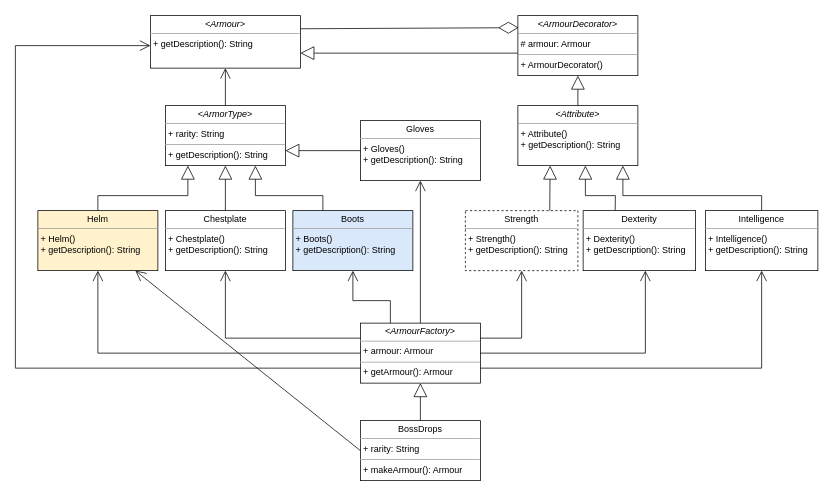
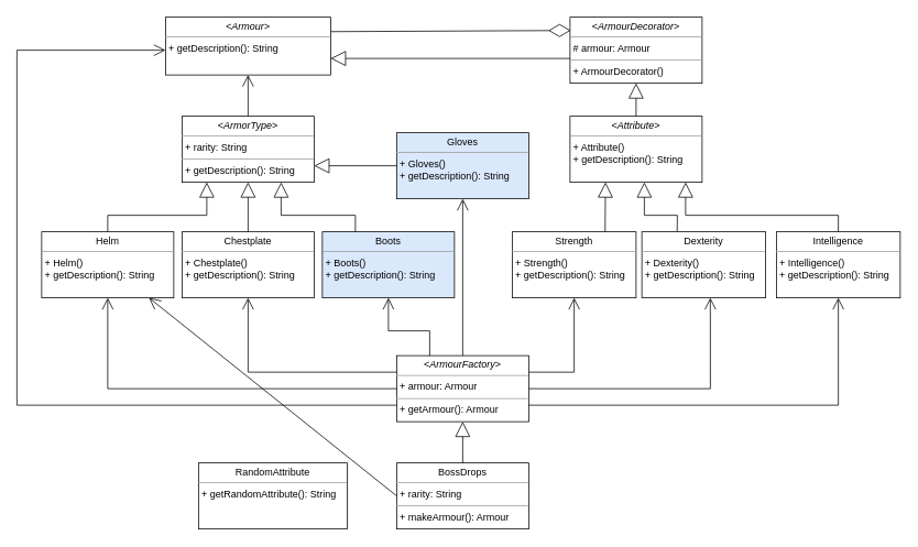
- <mxCell id="23" value="&lt;p style=&quot;margin: 0px ; margin-top: 4px ; text-align: center&quot;&gt;Gloves&lt;/p&gt;&lt;hr size=&quot;1&quot;&gt;&lt;p style=&quot;margin: 0px ; margin-left: 4px&quot;&gt;+ Gloves()&lt;/p&gt;&lt;p style=&quot;margin: 0px ; margin-left: 4px&quot;&gt;+ getDescription(): String&lt;/p&gt;" style="verticalAlign=top;align=left;overflow=fill;fontSize=12;fontFamily=Helvetica;html=1;" parent="1" vertex="1"><mxGeometry x="480" y="160" width="160" height="80" as="geometry" /></mxCell>
+ <mxCell id="23" value="&lt;p style=&quot;margin: 0px ; margin-top: 4px ; text-align: center&quot;&gt;Gloves&lt;/p&gt;&lt;hr size=&quot;1&quot;&gt;&lt;p style=&quot;margin: 0px ; margin-left: 4px&quot;&gt;+ Gloves()&lt;/p&gt;&lt;p style=&quot;margin: 0px ; margin-left: 4px&quot;&gt;+ getDescription(): String&lt;/p&gt;" style="verticalAlign=top;align=left;overflow=fill;fontSize=12;fontFamily=Helvetica;html=1;fillColor=#dae8fc;" parent="1" vertex="1"><mxGeometry x="480" y="160" width="160" height="80" as="geometry" /></mxCell>
- <mxCell id="8" value="&lt;p style=&quot;margin: 0px ; margin-top: 4px ; text-align: center&quot;&gt;Helm&lt;/p&gt;&lt;hr size=&quot;1&quot;&gt;&lt;p style=&quot;margin: 0px ; margin-left: 4px&quot;&gt;+ Helm()&lt;/p&gt;&lt;p style=&quot;margin: 0px ; margin-left: 4px&quot;&gt;+ getDescription(): String&lt;/p&gt;" style="verticalAlign=top;align=left;overflow=fill;fontSize=12;fontFamily=Helvetica;html=1;fillColor=#fff2cc;" parent="1" vertex="1"><mxGeometry x="50" y="280" width="160" height="80" as="geometry" /></mxCell>
+ <mxCell id="8" value="&lt;p style=&quot;margin: 0px ; margin-top: 4px ; text-align: center&quot;&gt;Helm&lt;/p&gt;&lt;hr size=&quot;1&quot;&gt;&lt;p style=&quot;margin: 0px ; margin-left: 4px&quot;&gt;+ Helm()&lt;/p&gt;&lt;p style=&quot;margin: 0px ; margin-left: 4px&quot;&gt;+ getDescription(): String&lt;/p&gt;" style="verticalAlign=top;align=left;overflow=fill;fontSize=12;fontFamily=Helvetica;html=1;" parent="1" vertex="1"><mxGeometry x="50" y="280" width="160" height="80" as="geometry" /></mxCell>
- <mxCell id="13" value="&lt;p style=&quot;margin: 0px ; margin-top: 4px ; text-align: center&quot;&gt;Strength&lt;/p&gt;&lt;hr size=&quot;1&quot;&gt;&lt;p style=&quot;margin: 0px ; margin-left: 4px&quot;&gt;+ Strength()&lt;/p&gt;&lt;p style=&quot;margin: 0px ; margin-left: 4px&quot;&gt;+ getDescription(): String&lt;/p&gt;" style="verticalAlign=top;align=left;overflow=fill;fontSize=12;fontFamily=Helvetica;html=1;dashed=1;" parent="1" vertex="1"><mxGeometry x="620" y="280" width="150" height="80" as="geometry" /></mxCell>
+ <mxCell id="13" value="&lt;p style=&quot;margin: 0px ; margin-top: 4px ; text-align: center&quot;&gt;Strength&lt;/p&gt;&lt;hr size=&quot;1&quot;&gt;&lt;p style=&quot;margin: 0px ; margin-left: 4px&quot;&gt;+ Strength()&lt;/p&gt;&lt;p style=&quot;margin: 0px ; margin-left: 4px&quot;&gt;+ getDescription(): String&lt;/p&gt;" style="verticalAlign=top;align=left;overflow=fill;fontSize=12;fontFamily=Helvetica;html=1;" parent="1" vertex="1"><mxGeometry x="620" y="280" width="150" height="80" as="geometry" /></mxCell>
+ <mxCell id="28" value="&lt;p style=&quot;margin: 0px ; margin-top: 4px ; text-align: center&quot;&gt;RandomAttribute&lt;/p&gt;&lt;hr size=&quot;1&quot;&gt;&lt;p style=&quot;margin: 0px ; margin-left: 4px&quot;&gt;+ getRandomAttribute(): String&lt;/p&gt;" style="verticalAlign=top;align=left;overflow=fill;fontSize=12;fontFamily=Helvetica;html=1;" parent="1" vertex="1"><mxGeometry x="240" y="560" width="180" height="80" as="geometry" /></mxCell>
